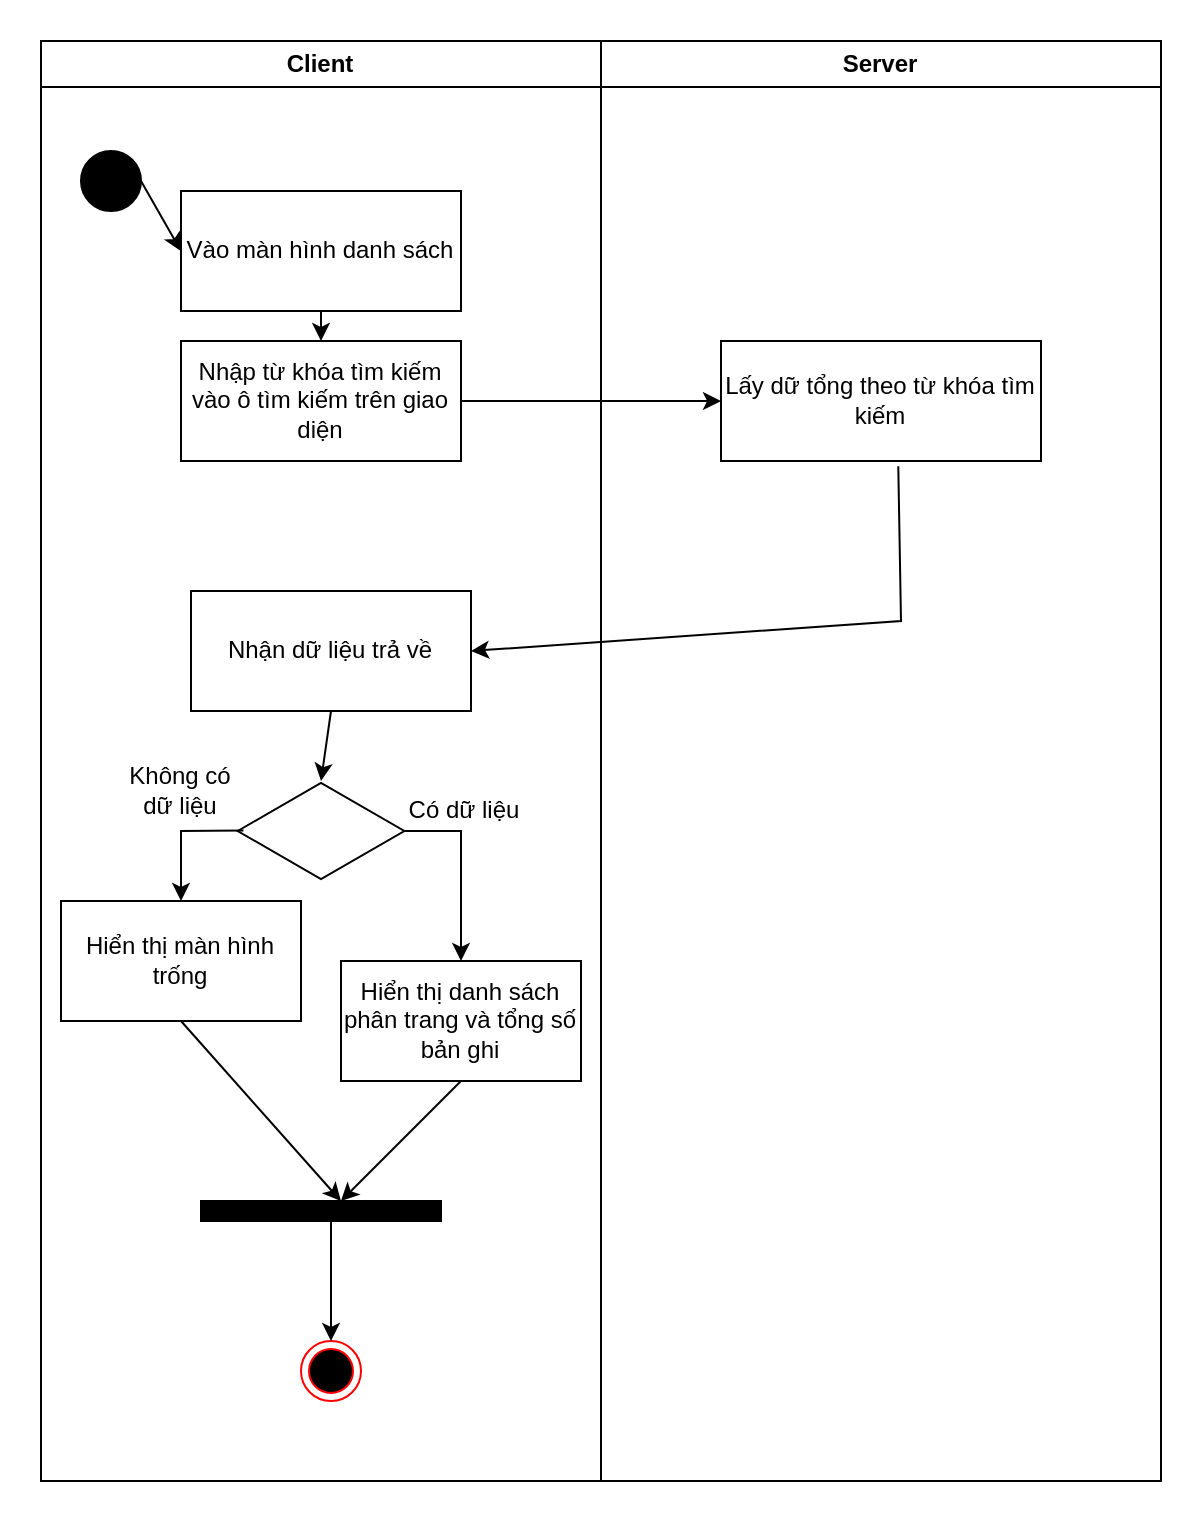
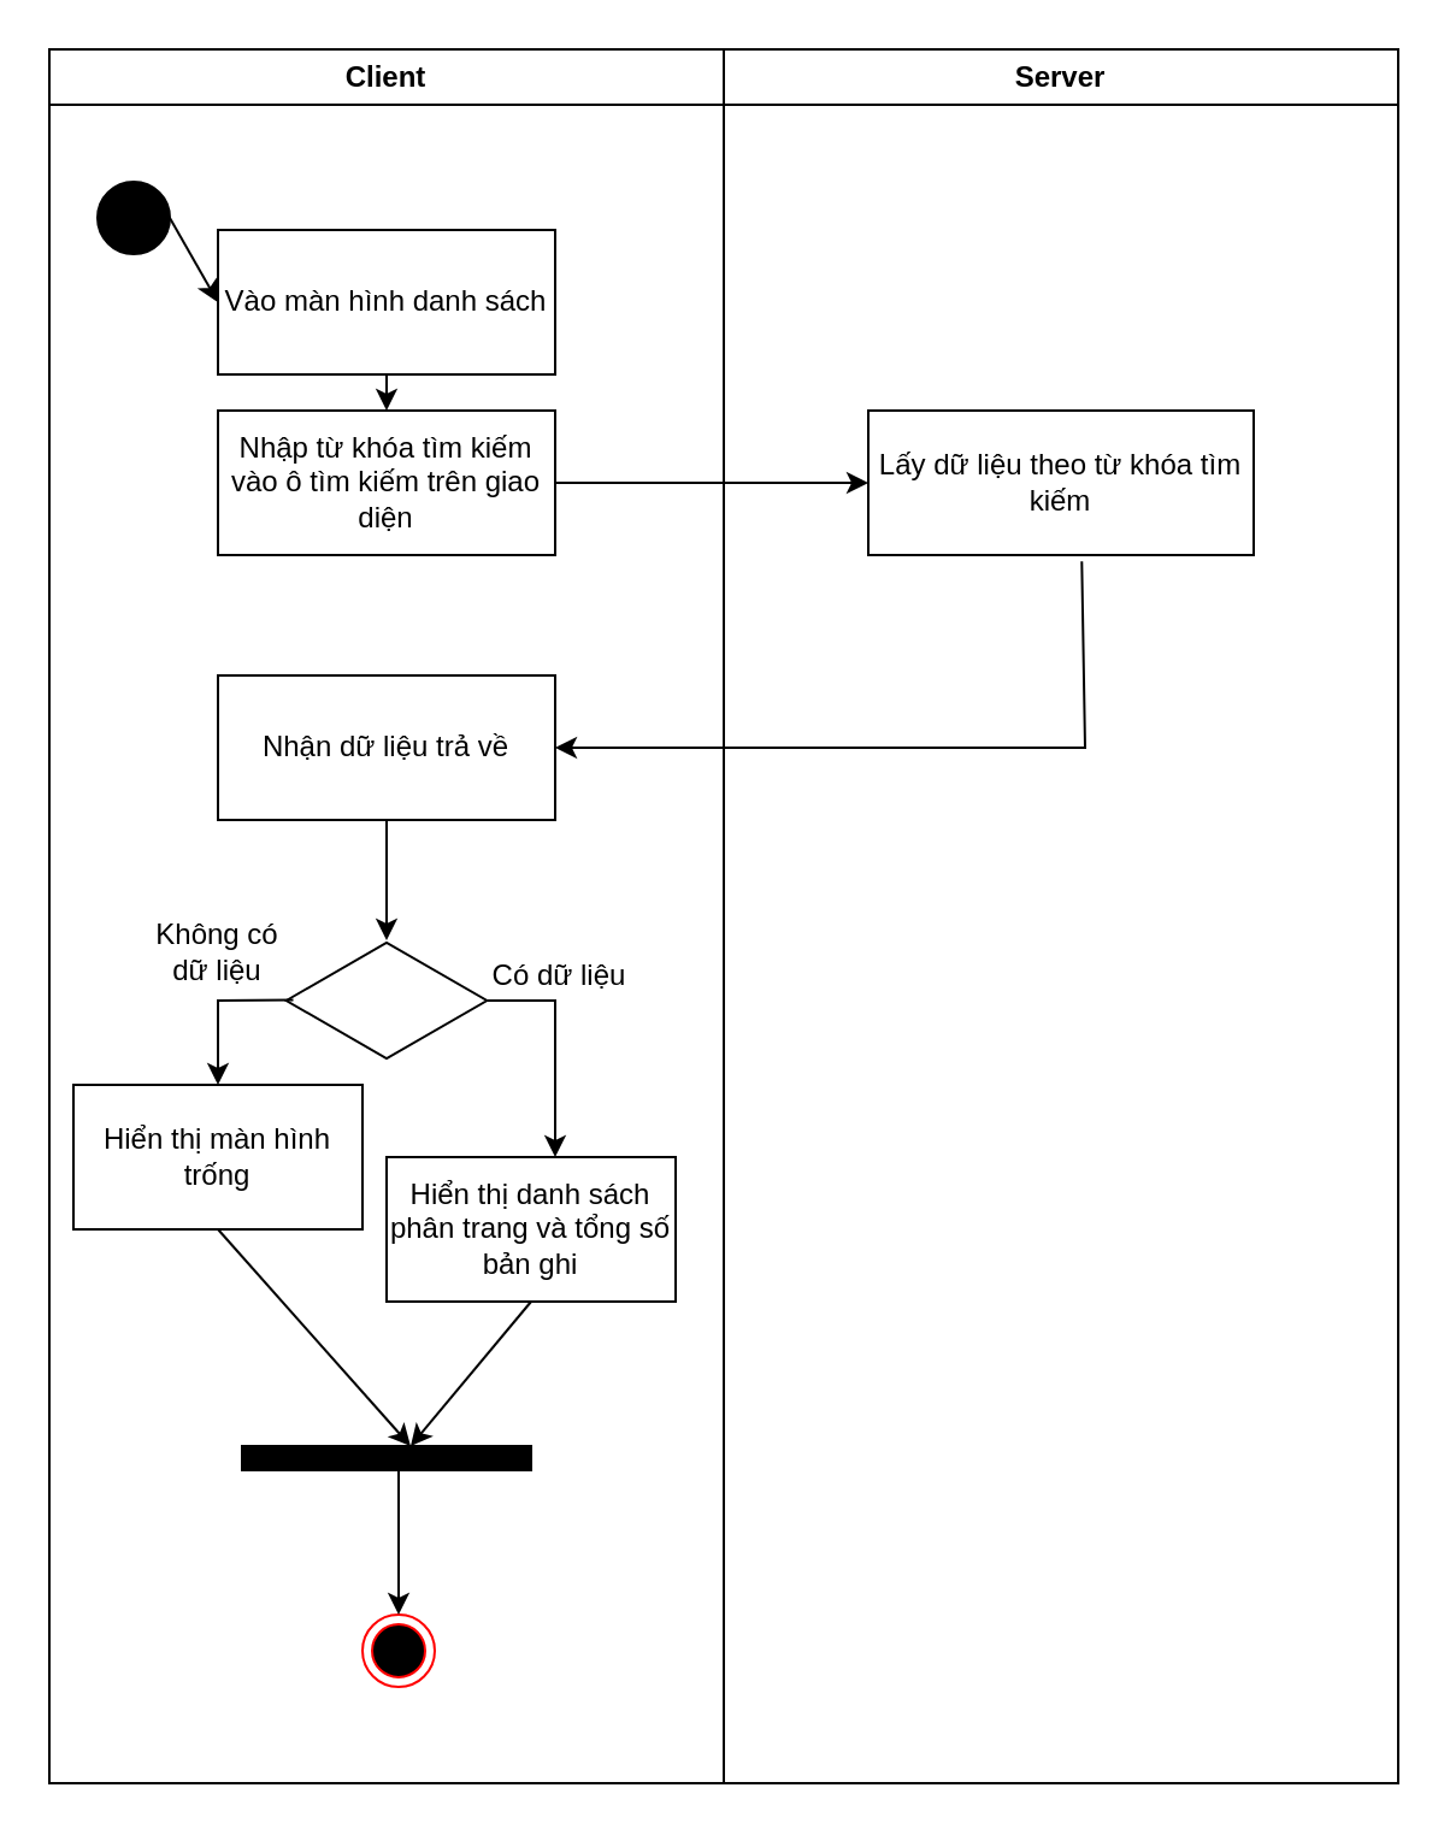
- <mxCell id="23" value="Lấy dữ tổng theo từ khóa tìm kiếm" style="rounded=0;whiteSpace=wrap;html=1;" vertex="1" parent="22"><mxGeometry x="60" y="150" width="160" height="60" as="geometry" /></mxCell>
+ <mxCell id="23" value="Lấy dữ liệu theo từ khóa tìm kiếm" style="rounded=0;whiteSpace=wrap;html=1;" vertex="1" parent="22"><mxGeometry x="60" y="150" width="160" height="60" as="geometry" /></mxCell>
- <mxCell id="8" value="Nhận dữ liệu trả về" style="rounded=0;whiteSpace=wrap;html=1;" vertex="1" parent="2"><mxGeometry x="75" y="275" width="140" height="60" as="geometry" /></mxCell>
+ <mxCell id="8" value="Nhận dữ liệu trả về" style="rounded=0;whiteSpace=wrap;html=1;" vertex="1" parent="2"><mxGeometry x="70" y="260" width="140" height="60" as="geometry" /></mxCell>
- <mxCell id="12" value="Hiển thị danh sách phân trang và tổng số bản ghi" style="rounded=0;whiteSpace=wrap;html=1;" vertex="1" parent="2"><mxGeometry x="150" y="460" width="120" height="60" as="geometry" /></mxCell>
+ <mxCell id="12" value="Hiển thị danh sách phân trang và tổng số bản ghi" style="rounded=0;whiteSpace=wrap;html=1;" vertex="1" parent="2"><mxGeometry x="140" y="460" width="120" height="60" as="geometry" /></mxCell>
